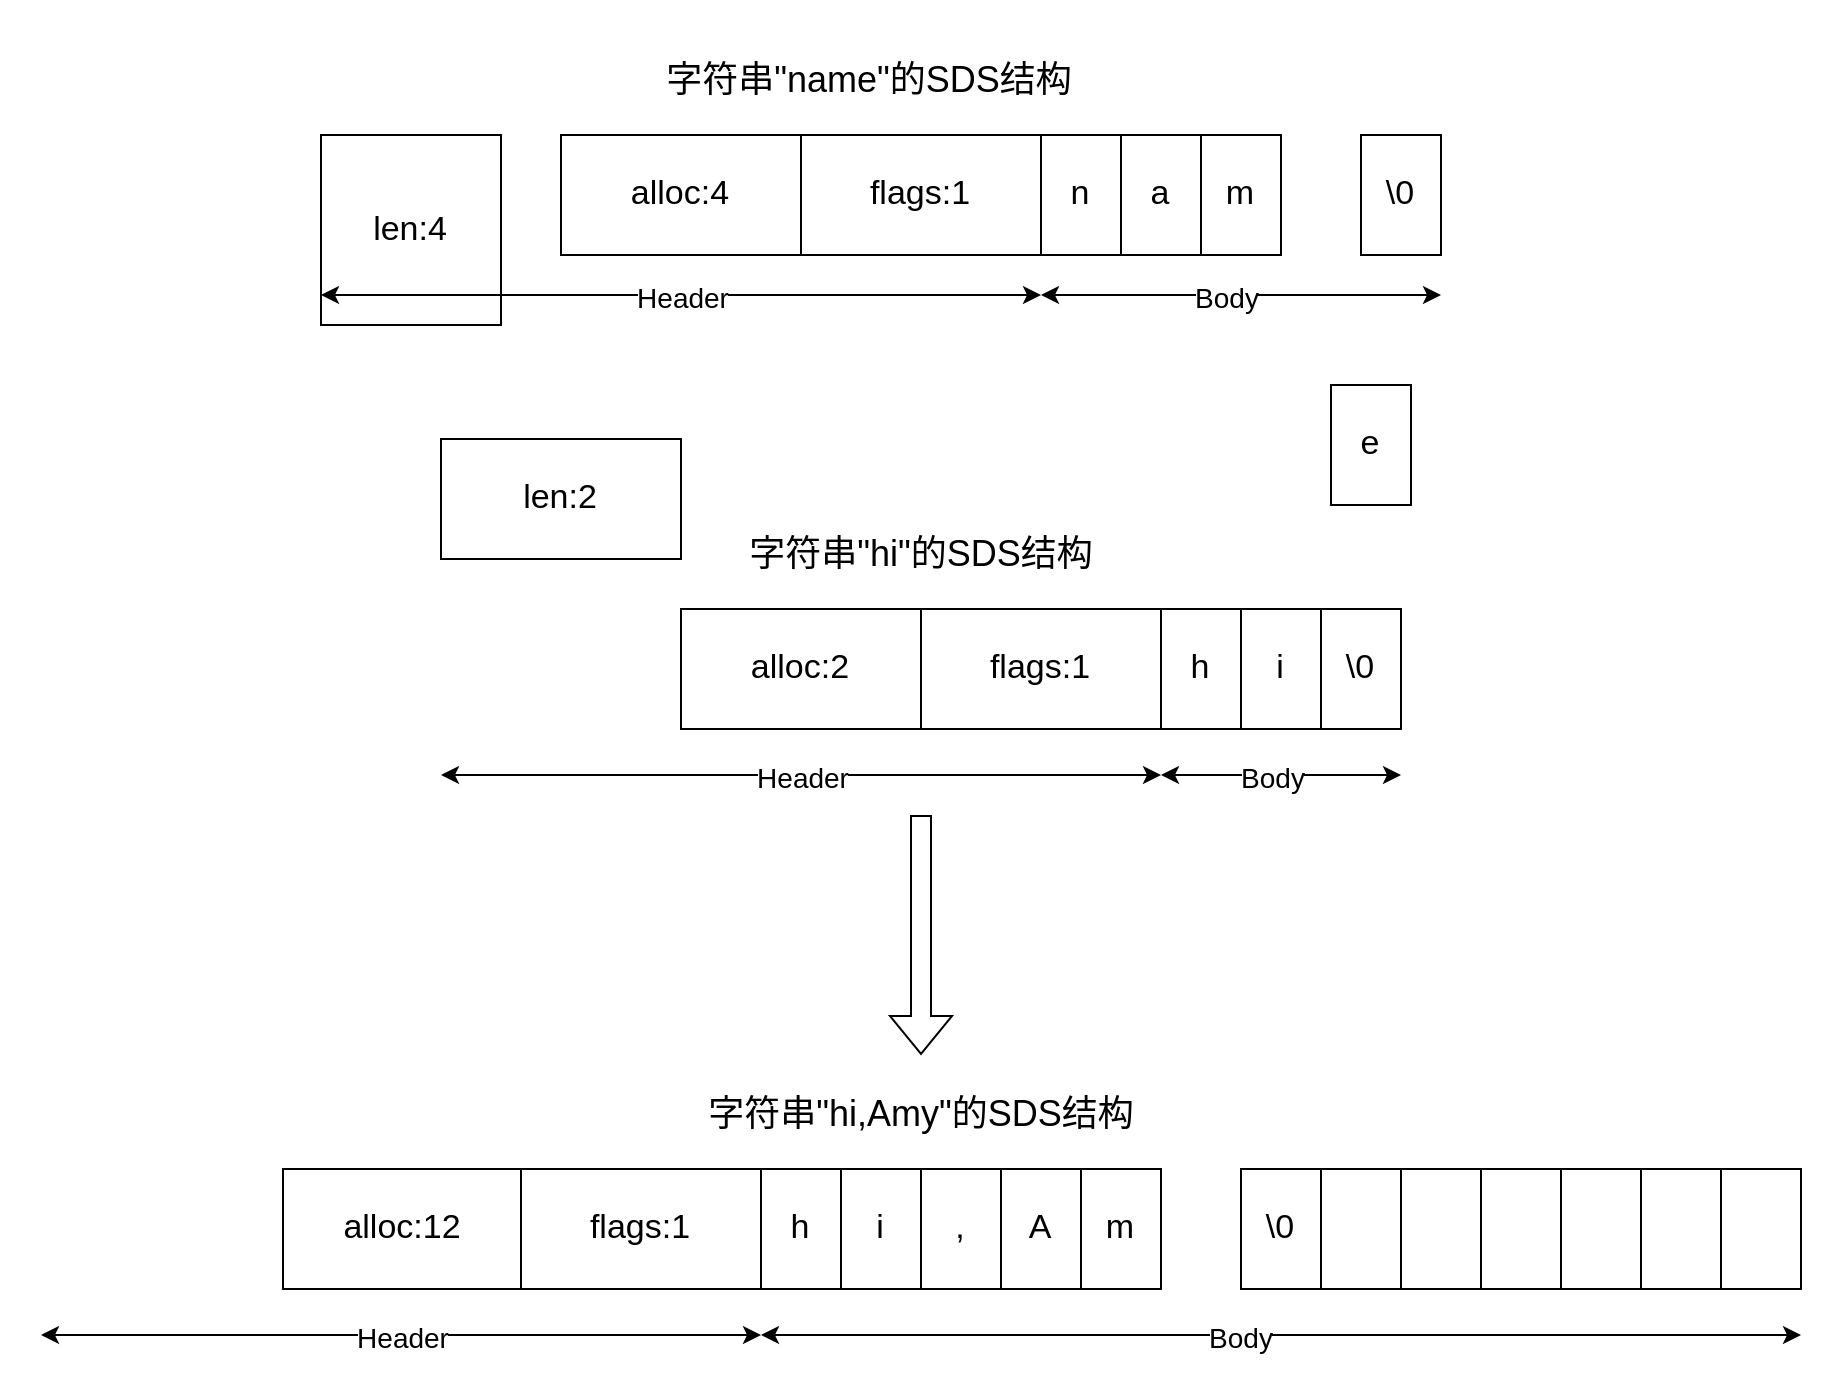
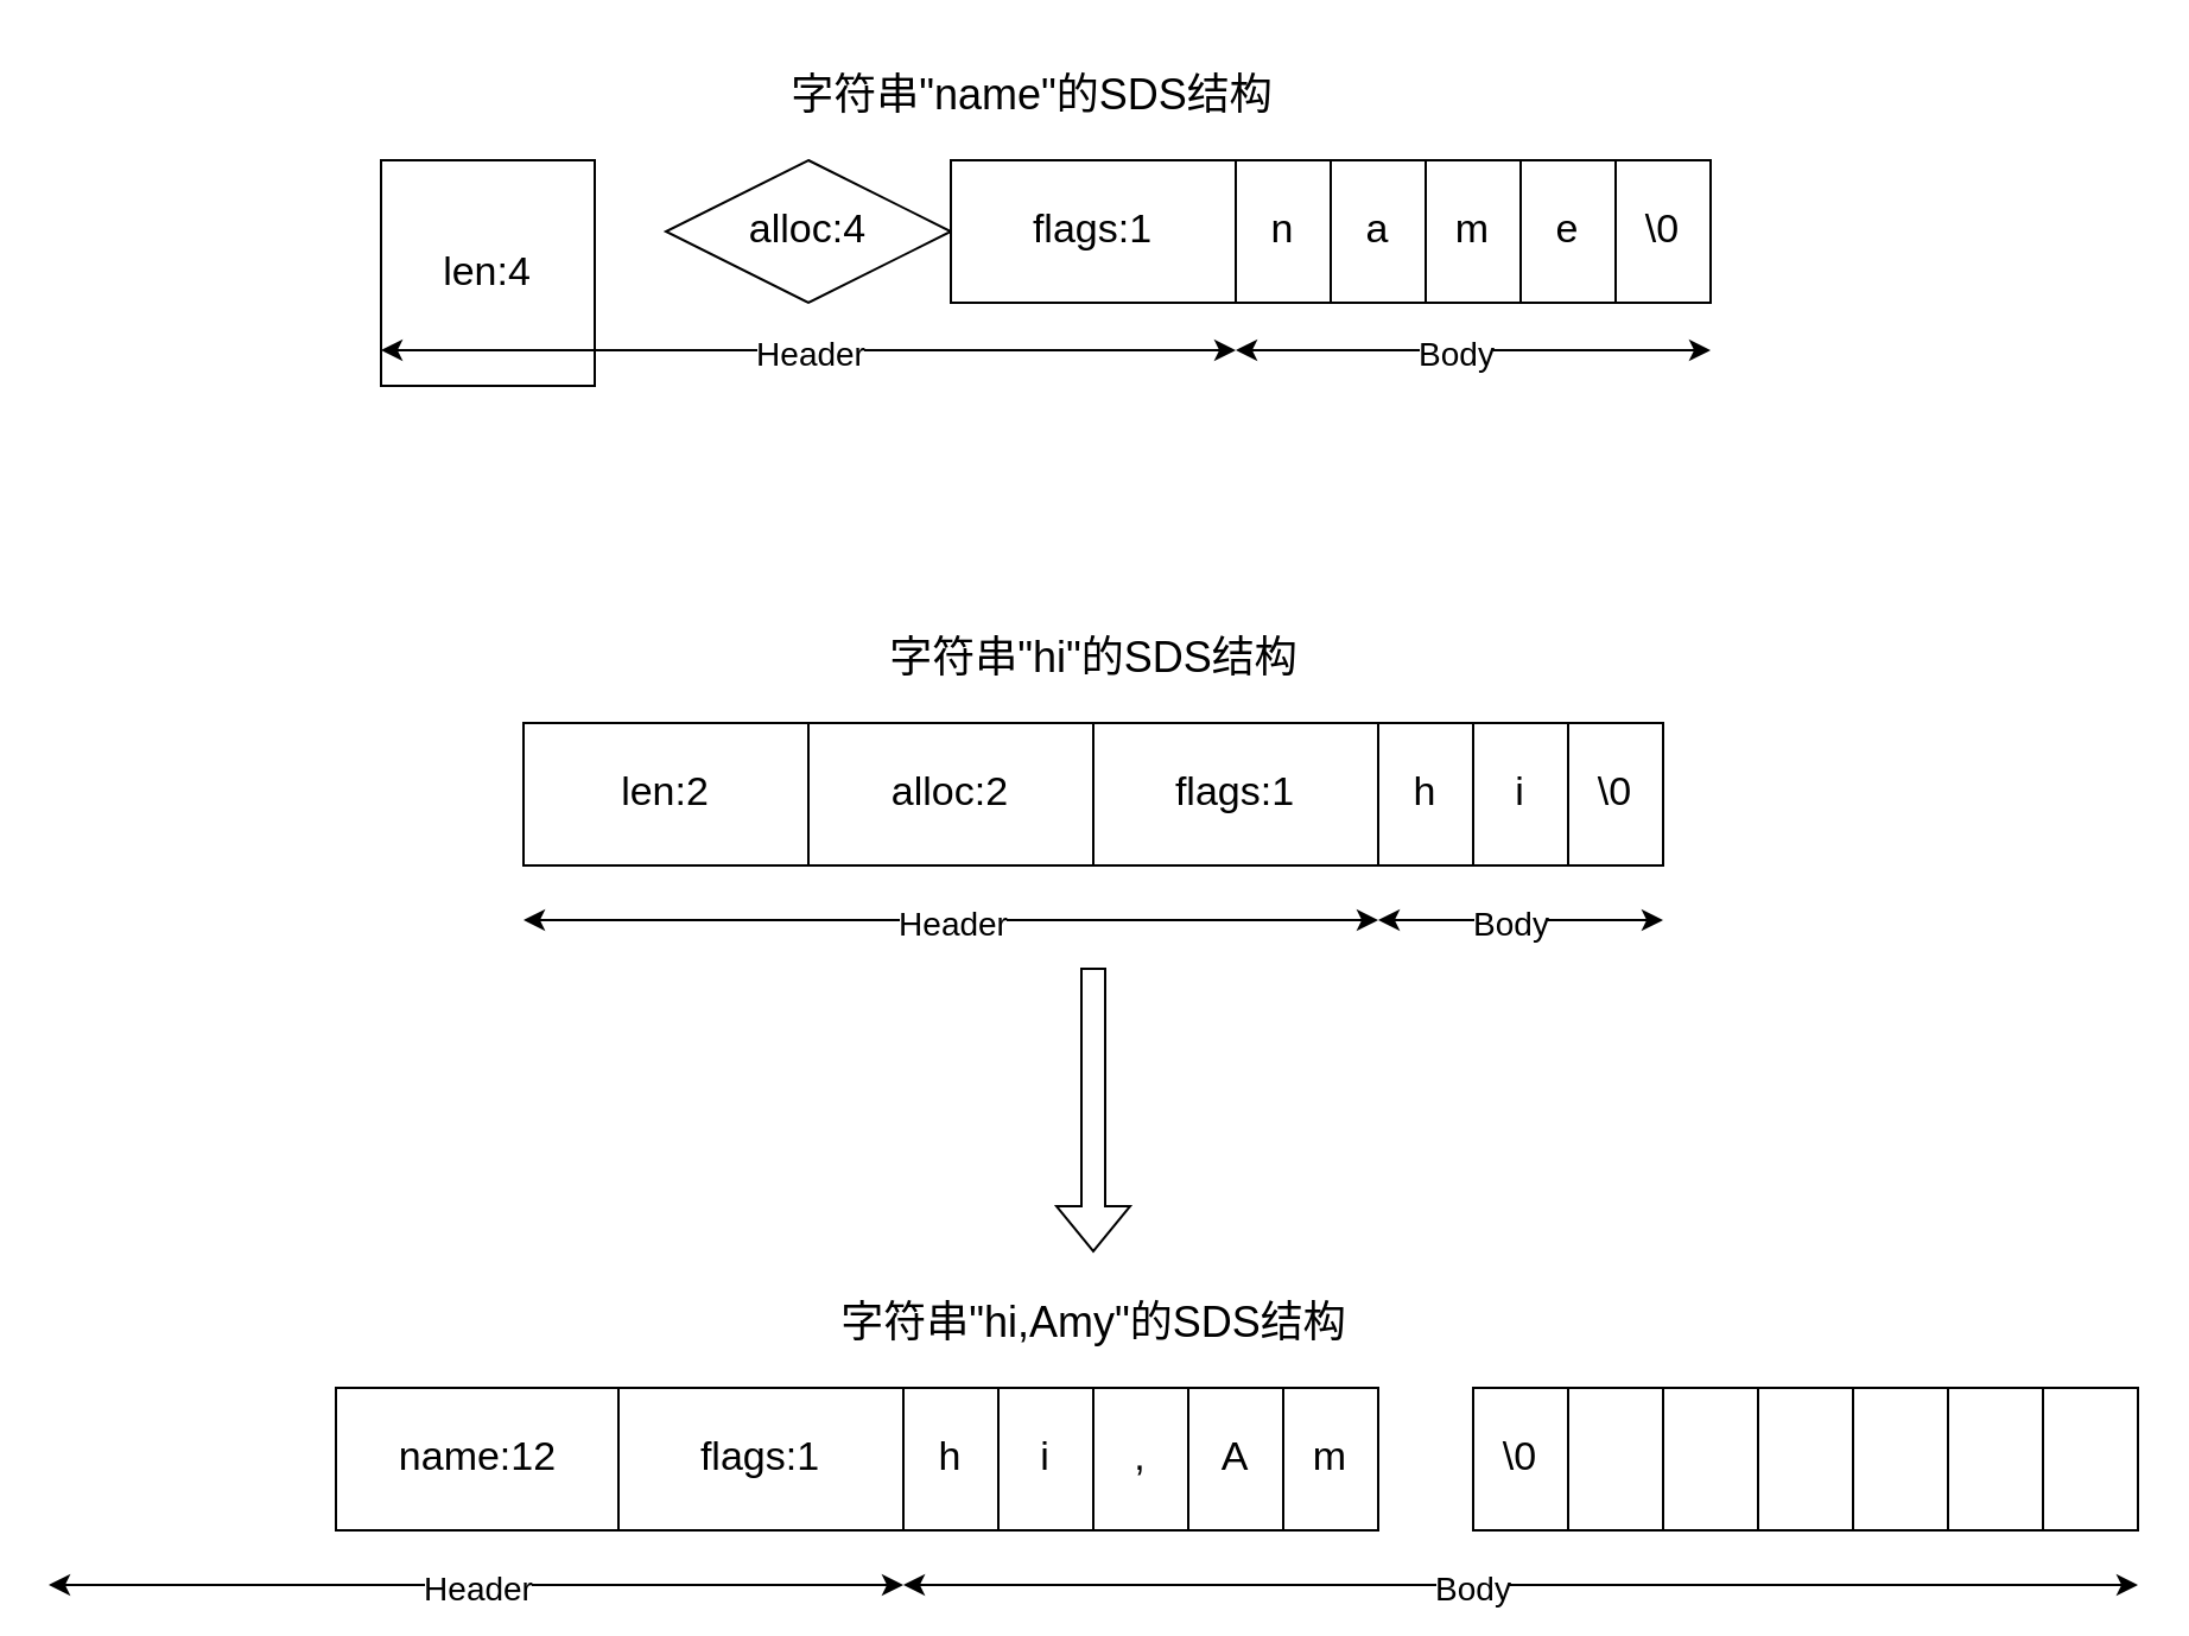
- <mxCell id="3" value="alloc:4" style="rounded=0;whiteSpace=wrap;html=1;fontSize=17;" vertex="1" parent="1"><mxGeometry x="280" y="67" width="120" height="60" as="geometry" /></mxCell>
+ <mxCell id="3" value="alloc:4" style="rhombus;whiteSpace=wrap;html=1;fontSize=17;" vertex="1" parent="1"><mxGeometry x="280" y="67" width="120" height="60" as="geometry" /></mxCell>
- <mxCell id="8" value="e" style="rounded=0;whiteSpace=wrap;html=1;fontSize=17;" vertex="1" parent="1"><mxGeometry x="665" y="192" width="40" height="60" as="geometry" /></mxCell>
+ <mxCell id="8" value="e" style="rounded=0;whiteSpace=wrap;html=1;fontSize=17;" vertex="1" parent="1"><mxGeometry x="640" y="67" width="40" height="60" as="geometry" /></mxCell>
- <mxCell id="15" value="len:2" style="rounded=0;whiteSpace=wrap;html=1;fontSize=17;" vertex="1" parent="1"><mxGeometry x="220" y="219" width="120" height="60" as="geometry" /></mxCell>
+ <mxCell id="15" value="len:2" style="rounded=0;whiteSpace=wrap;html=1;fontSize=17;" vertex="1" parent="1"><mxGeometry x="220" y="304" width="120" height="60" as="geometry" /></mxCell>
- <mxCell id="26" value="alloc:12" style="rounded=0;whiteSpace=wrap;html=1;fontSize=17;" vertex="1" parent="1"><mxGeometry x="141" y="584" width="120" height="60" as="geometry" /></mxCell>
+ <mxCell id="26" value="name:12" style="rounded=0;whiteSpace=wrap;html=1;fontSize=17;" vertex="1" parent="1"><mxGeometry x="141" y="584" width="120" height="60" as="geometry" /></mxCell>
